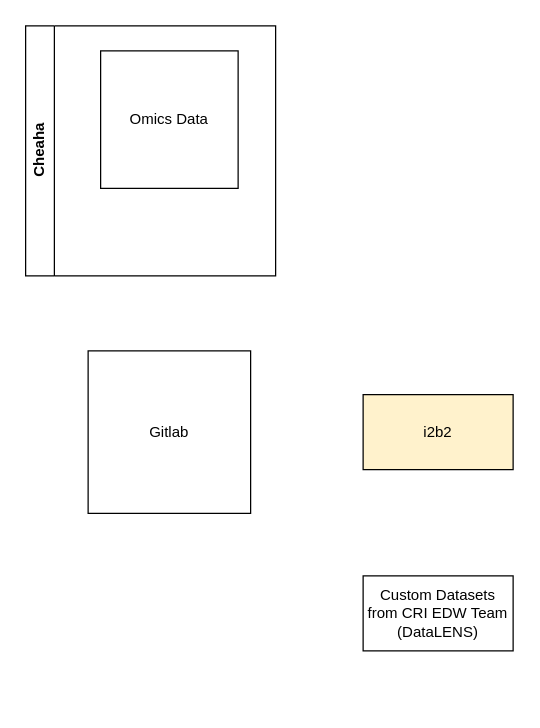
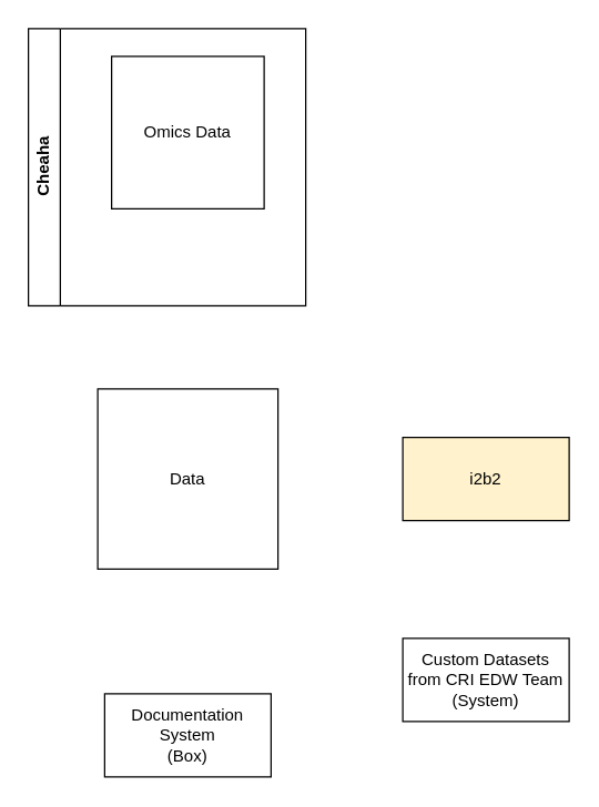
- <mxCell id="2" value="Gitlab" style="whiteSpace=wrap;html=1;aspect=fixed;" vertex="1" parent="1"><mxGeometry x="70" y="280" width="130" height="130" as="geometry" /></mxCell>
+ <mxCell id="2" value="Data" style="whiteSpace=wrap;html=1;aspect=fixed;" vertex="1" parent="1"><mxGeometry x="70" y="280" width="130" height="130" as="geometry" /></mxCell>
- <mxCell id="6" value="Custom Datasets from CRI EDW Team&lt;br&gt;(DataLENS)" style="rounded=0;whiteSpace=wrap;html=1;" vertex="1" parent="1"><mxGeometry x="290" y="460" width="120" height="60" as="geometry" /></mxCell>
+ <mxCell id="6" value="Custom Datasets from CRI EDW Team&lt;br&gt;(System)" style="rounded=0;whiteSpace=wrap;html=1;" vertex="1" parent="1"><mxGeometry x="290" y="460" width="120" height="60" as="geometry" /></mxCell>
+ <mxCell id="7" value="Documentation System&lt;br&gt;(Box)" style="rounded=0;whiteSpace=wrap;html=1;" vertex="1" parent="1"><mxGeometry x="75" y="500" width="120" height="60" as="geometry" /></mxCell>
